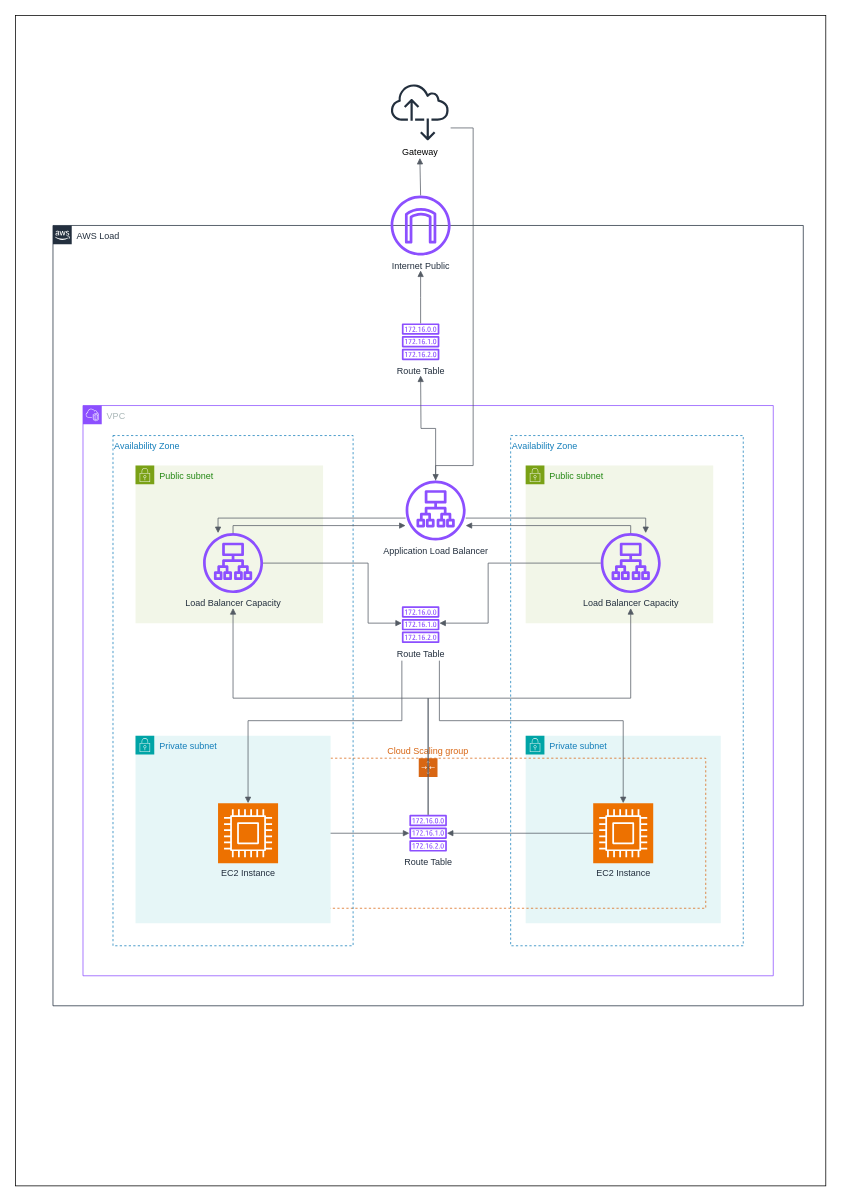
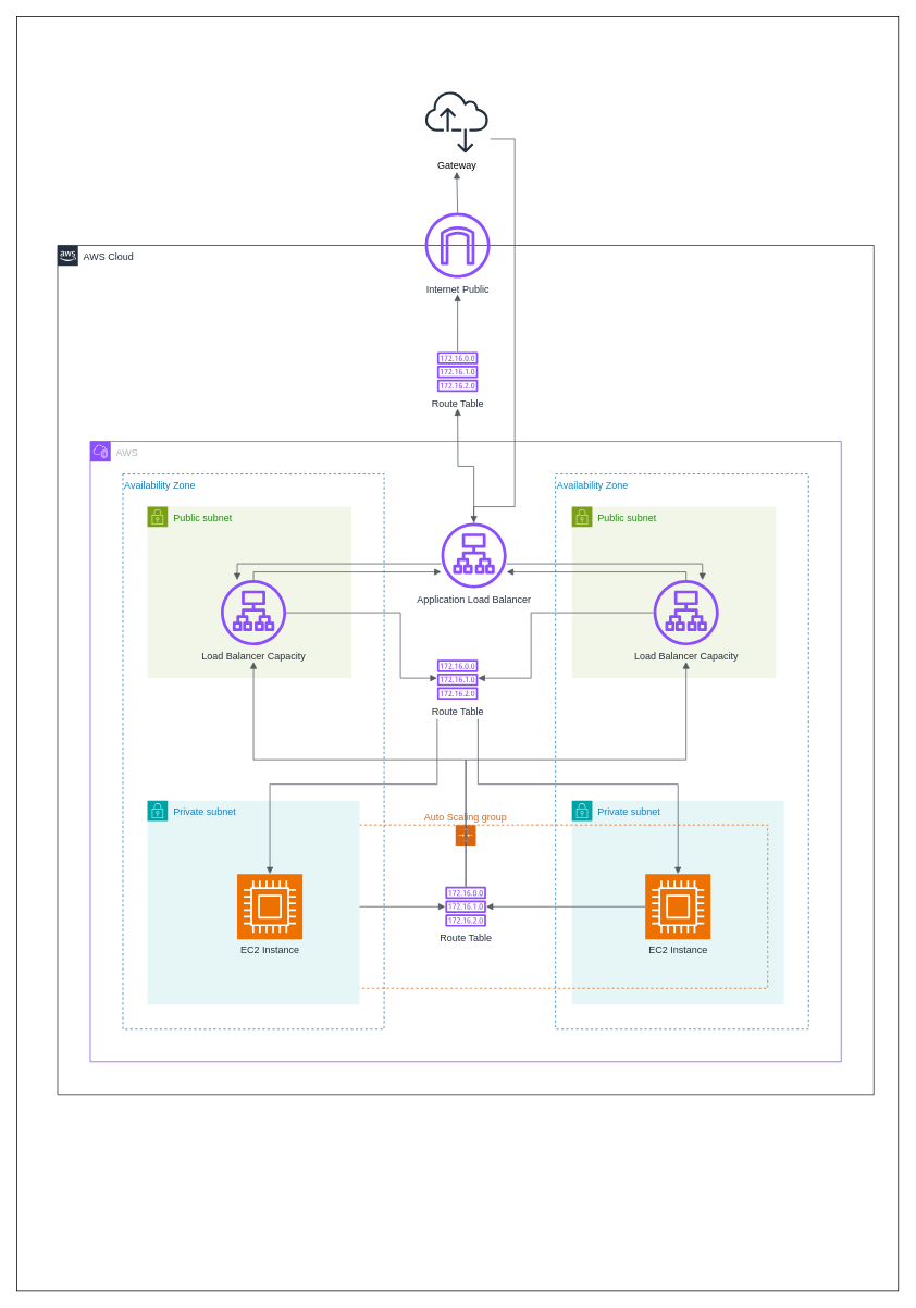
- <mxCell id="4" value="AWS Load" style="points=[[0,0],[0.25,0],[0.5,0],[0.75,0],[1,0],[1,0.25],[1,0.5],[1,0.75],[1,1],[0.75,1],[0.5,1],[0.25,1],[0,1],[0,0.75],[0,0.5],[0,0.25]];outlineConnect=0;gradientColor=none;html=1;whiteSpace=wrap;fontSize=12;fontStyle=0;container=0;pointerEvents=0;collapsible=0;recursiveResize=0;shape=mxgraph.aws4.group;grIcon=mxgraph.aws4.group_aws_cloud_alt;strokeColor=light-dark(#232F3E,#2E3034);fillColor=none;verticalAlign=top;align=left;spacingLeft=30;fontColor=light-dark(#232F3E,#060606);dashed=0;" parent="1" vertex="1"><mxGeometry x="70" y="300" width="1000" height="1040" as="geometry" /></mxCell>
+ <mxCell id="4" value="AWS Cloud" style="points=[[0,0],[0.25,0],[0.5,0],[0.75,0],[1,0],[1,0.25],[1,0.5],[1,0.75],[1,1],[0.75,1],[0.5,1],[0.25,1],[0,1],[0,0.75],[0,0.5],[0,0.25]];outlineConnect=0;gradientColor=none;html=1;whiteSpace=wrap;fontSize=12;fontStyle=0;container=0;pointerEvents=0;collapsible=0;recursiveResize=0;shape=mxgraph.aws4.group;grIcon=mxgraph.aws4.group_aws_cloud_alt;strokeColor=light-dark(#232F3E,#2E3034);fillColor=none;verticalAlign=top;align=left;spacingLeft=30;fontColor=light-dark(#232F3E,#060606);dashed=0;" parent="1" vertex="1"><mxGeometry x="70" y="300" width="1000" height="1040" as="geometry" /></mxCell>
- <mxCell id="5" value="VPC" style="points=[[0,0],[0.25,0],[0.5,0],[0.75,0],[1,0],[1,0.25],[1,0.5],[1,0.75],[1,1],[0.75,1],[0.5,1],[0.25,1],[0,1],[0,0.75],[0,0.5],[0,0.25]];outlineConnect=0;gradientColor=none;html=1;whiteSpace=wrap;fontSize=12;fontStyle=0;container=0;pointerEvents=0;collapsible=0;recursiveResize=0;shape=mxgraph.aws4.group;grIcon=mxgraph.aws4.group_vpc2;strokeColor=#8C4FFF;fillColor=none;verticalAlign=top;align=left;spacingLeft=30;fontColor=#AAB7B8;dashed=0;" parent="1" vertex="1"><mxGeometry x="110" y="540" width="920" height="760" as="geometry" /></mxCell>
+ <mxCell id="5" value="AWS" style="points=[[0,0],[0.25,0],[0.5,0],[0.75,0],[1,0],[1,0.25],[1,0.5],[1,0.75],[1,1],[0.75,1],[0.5,1],[0.25,1],[0,1],[0,0.75],[0,0.5],[0,0.25]];outlineConnect=0;gradientColor=none;html=1;whiteSpace=wrap;fontSize=12;fontStyle=0;container=0;pointerEvents=0;collapsible=0;recursiveResize=0;shape=mxgraph.aws4.group;grIcon=mxgraph.aws4.group_vpc2;strokeColor=#8C4FFF;fillColor=none;verticalAlign=top;align=left;spacingLeft=30;fontColor=#AAB7B8;dashed=0;" parent="1" vertex="1"><mxGeometry x="110" y="540" width="920" height="760" as="geometry" /></mxCell>
- <mxCell id="7" value="Cloud Scaling group" style="points=[[0,0],[0.25,0],[0.5,0],[0.75,0],[1,0],[1,0.25],[1,0.5],[1,0.75],[1,1],[0.75,1],[0.5,1],[0.25,1],[0,1],[0,0.75],[0,0.5],[0,0.25]];outlineConnect=0;gradientColor=none;html=1;whiteSpace=wrap;fontSize=12;fontStyle=0;container=0;pointerEvents=0;collapsible=0;recursiveResize=0;shape=mxgraph.aws4.groupCenter;grIcon=mxgraph.aws4.group_auto_scaling_group;grStroke=1;strokeColor=#D86613;fillColor=none;verticalAlign=bottom;align=center;fontColor=#D86613;dashed=1;spacingTop=25;labelPosition=center;verticalLabelPosition=top;" parent="1" vertex="1"><mxGeometry x="200" y="1010" width="740" height="200" as="geometry" /></mxCell>
+ <mxCell id="7" value="Auto Scaling group" style="points=[[0,0],[0.25,0],[0.5,0],[0.75,0],[1,0],[1,0.25],[1,0.5],[1,0.75],[1,1],[0.75,1],[0.5,1],[0.25,1],[0,1],[0,0.75],[0,0.5],[0,0.25]];outlineConnect=0;gradientColor=none;html=1;whiteSpace=wrap;fontSize=12;fontStyle=0;container=0;pointerEvents=0;collapsible=0;recursiveResize=0;shape=mxgraph.aws4.groupCenter;grIcon=mxgraph.aws4.group_auto_scaling_group;grStroke=1;strokeColor=#D86613;fillColor=none;verticalAlign=bottom;align=center;fontColor=#D86613;dashed=1;spacingTop=25;labelPosition=center;verticalLabelPosition=top;" parent="1" vertex="1"><mxGeometry x="200" y="1010" width="740" height="200" as="geometry" /></mxCell>
